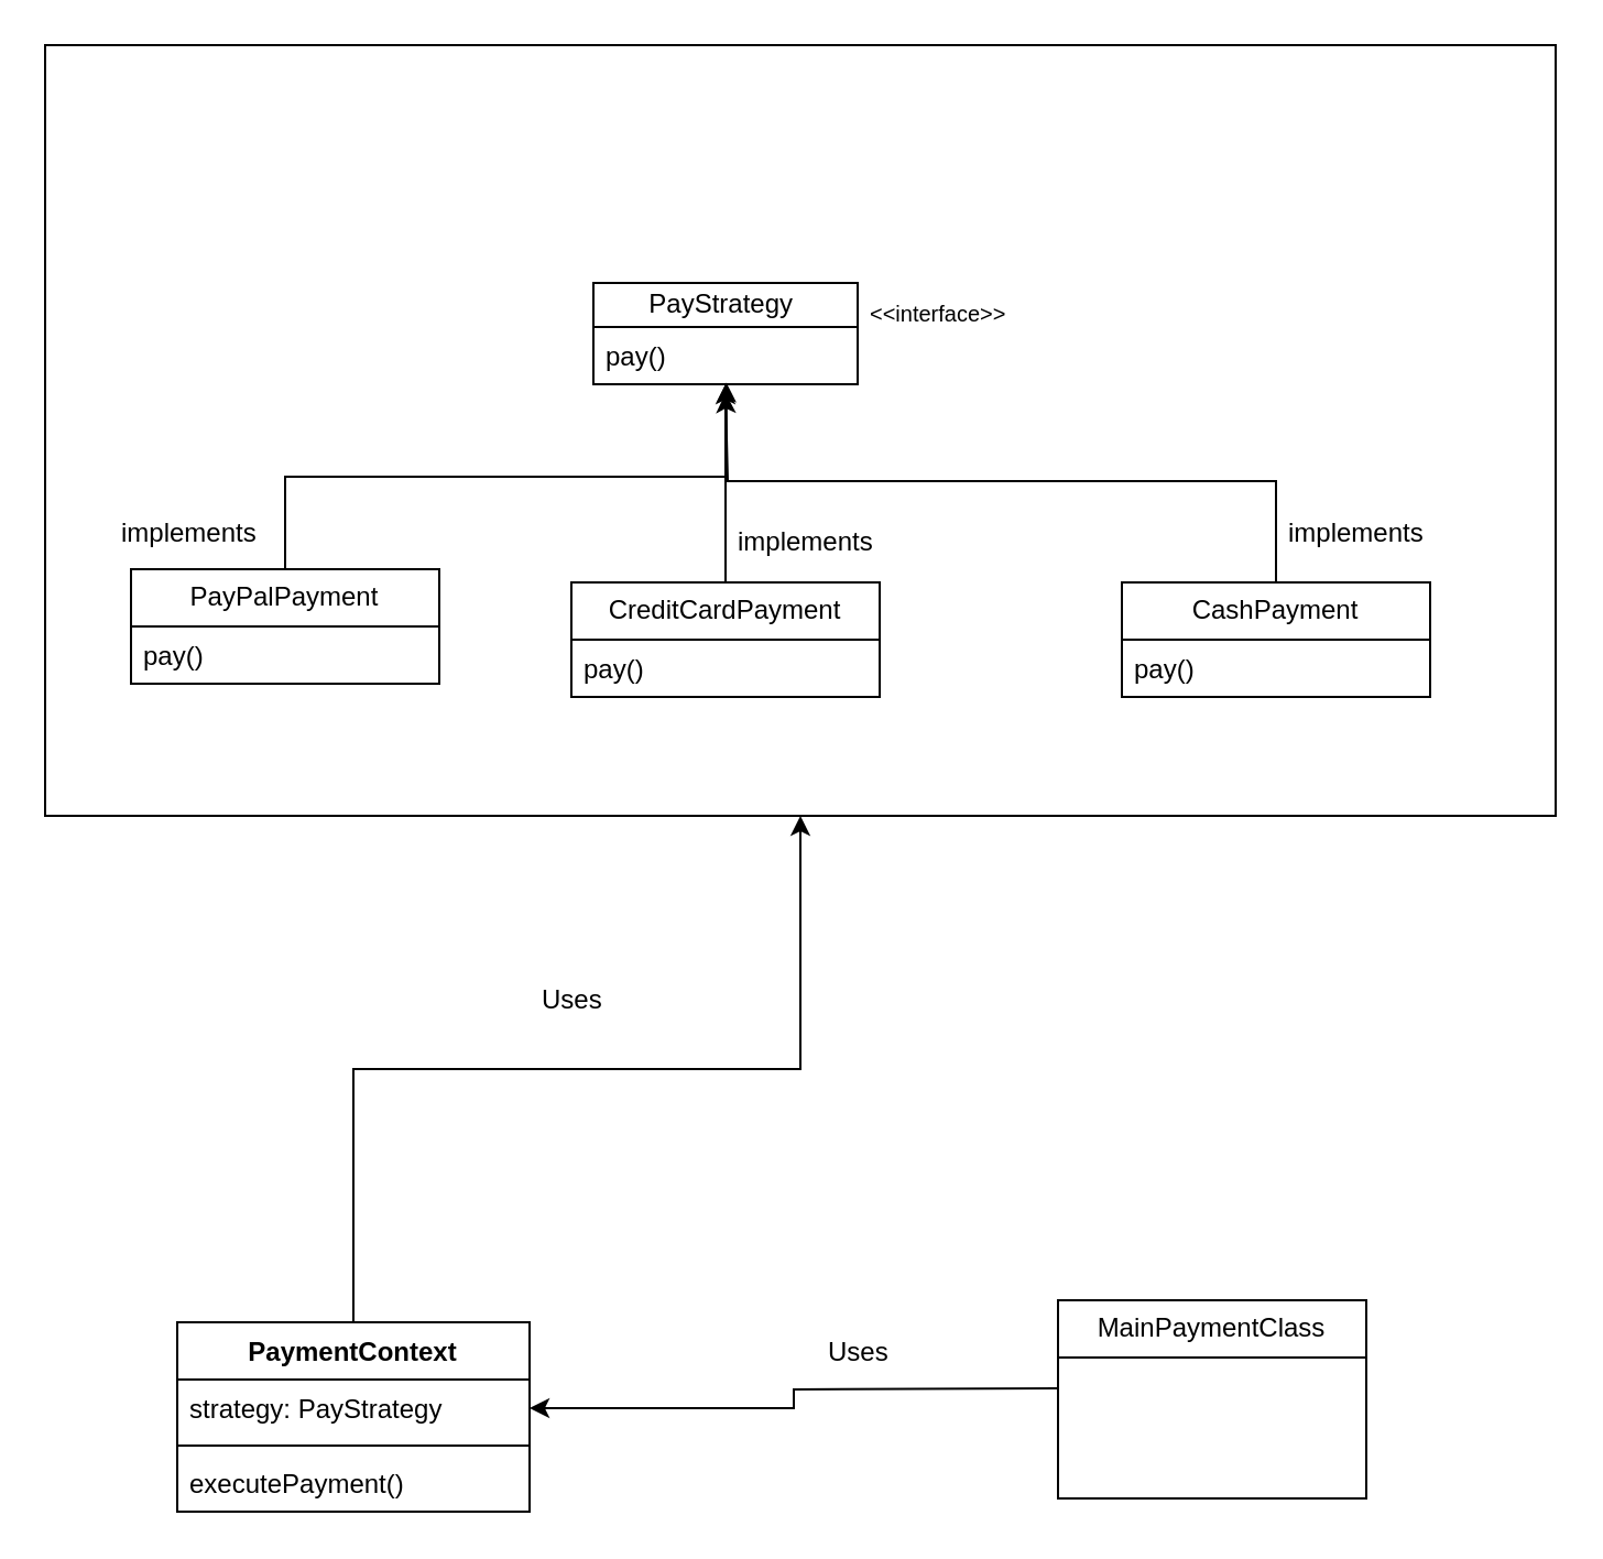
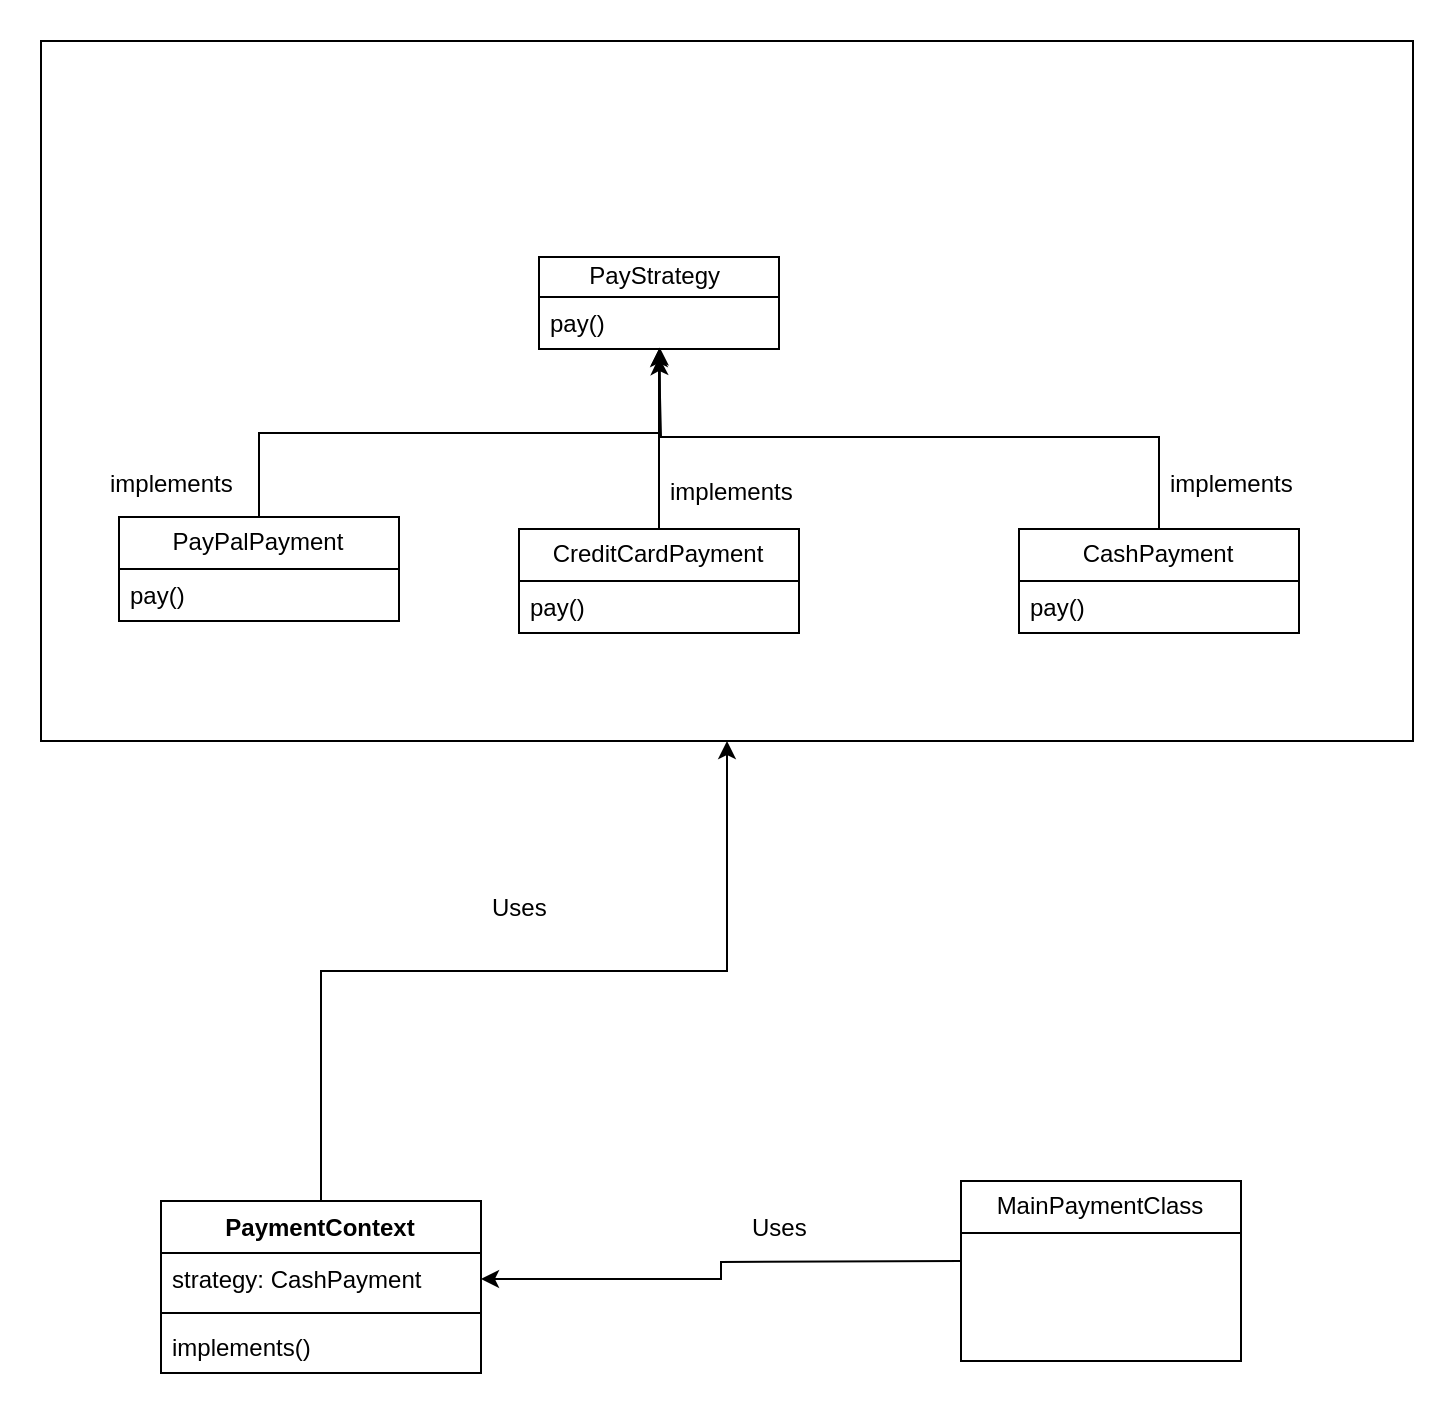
- <mxCell id="5" value="&lt;font style=&quot;font-size: 10px;&quot;&gt;&amp;lt;&amp;lt;interface&amp;gt;&amp;gt;&lt;/font&gt;&lt;div&gt;&lt;br&gt;&lt;/div&gt;" style="text;strokeColor=none;fillColor=none;align=left;verticalAlign=top;spacingLeft=4;spacingRight=4;overflow=hidden;rotatable=0;points=[[0,0.5],[1,0.5]];portConstraint=eastwest;whiteSpace=wrap;html=1;" vertex="1" parent="1"><mxGeometry x="389" y="128" width="100" height="26" as="geometry" /></mxCell>
- <mxCell id="20" value="strategy: PayStrategy" style="text;strokeColor=none;fillColor=none;align=left;verticalAlign=top;spacingLeft=4;spacingRight=4;overflow=hidden;rotatable=0;points=[[0,0.5],[1,0.5]];portConstraint=eastwest;whiteSpace=wrap;html=1;" vertex="1" parent="19"><mxGeometry y="26" width="160" height="26" as="geometry" /></mxCell>
+ <mxCell id="20" value="strategy: CashPayment" style="text;strokeColor=none;fillColor=none;align=left;verticalAlign=top;spacingLeft=4;spacingRight=4;overflow=hidden;rotatable=0;points=[[0,0.5],[1,0.5]];portConstraint=eastwest;whiteSpace=wrap;html=1;" vertex="1" parent="19"><mxGeometry y="26" width="160" height="26" as="geometry" /></mxCell>
- <mxCell id="22" value="executePayment()" style="text;strokeColor=none;fillColor=none;align=left;verticalAlign=top;spacingLeft=4;spacingRight=4;overflow=hidden;rotatable=0;points=[[0,0.5],[1,0.5]];portConstraint=eastwest;whiteSpace=wrap;html=1;" vertex="1" parent="19"><mxGeometry y="60" width="160" height="26" as="geometry" /></mxCell>
+ <mxCell id="22" value="implements()" style="text;strokeColor=none;fillColor=none;align=left;verticalAlign=top;spacingLeft=4;spacingRight=4;overflow=hidden;rotatable=0;points=[[0,0.5],[1,0.5]];portConstraint=eastwest;whiteSpace=wrap;html=1;" vertex="1" parent="19"><mxGeometry y="60" width="160" height="26" as="geometry" /></mxCell>
